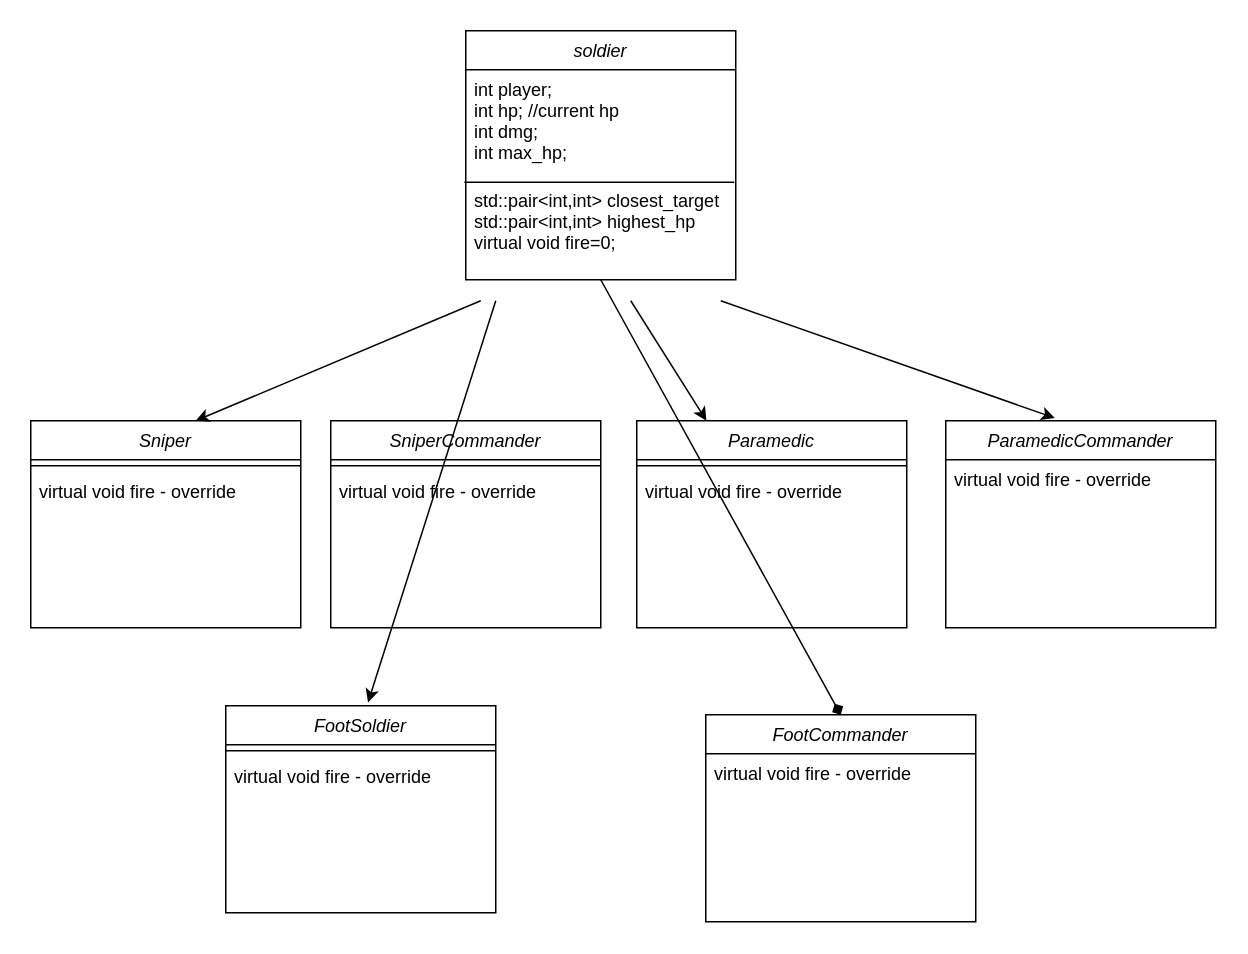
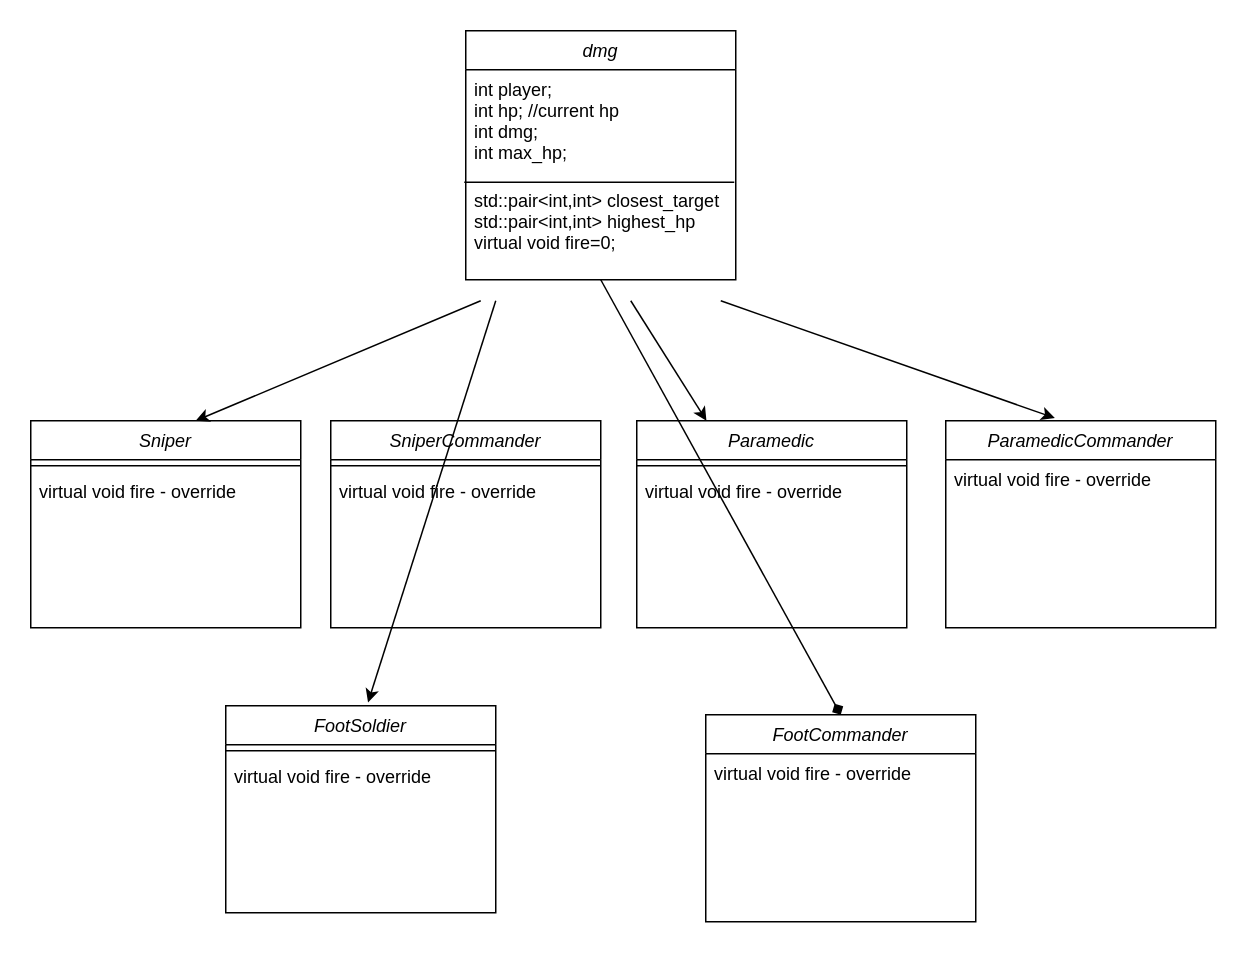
- <mxCell id="13" value="soldier" style="swimlane;fontStyle=2;align=center;verticalAlign=top;childLayout=stackLayout;horizontal=1;startSize=26;horizontalStack=0;resizeParent=1;resizeLast=0;collapsible=1;marginBottom=0;rounded=0;shadow=0;strokeWidth=1;" parent="1" vertex="1"><mxGeometry x="310" y="20" width="180" height="166" as="geometry"><mxRectangle x="230" y="140" width="160" height="26" as="alternateBounds" /></mxGeometry></mxCell>
+ <mxCell id="13" value="dmg" style="swimlane;fontStyle=2;align=center;verticalAlign=top;childLayout=stackLayout;horizontal=1;startSize=26;horizontalStack=0;resizeParent=1;resizeLast=0;collapsible=1;marginBottom=0;rounded=0;shadow=0;strokeWidth=1;" parent="1" vertex="1"><mxGeometry x="310" y="20" width="180" height="166" as="geometry"><mxRectangle x="230" y="140" width="160" height="26" as="alternateBounds" /></mxGeometry></mxCell>
